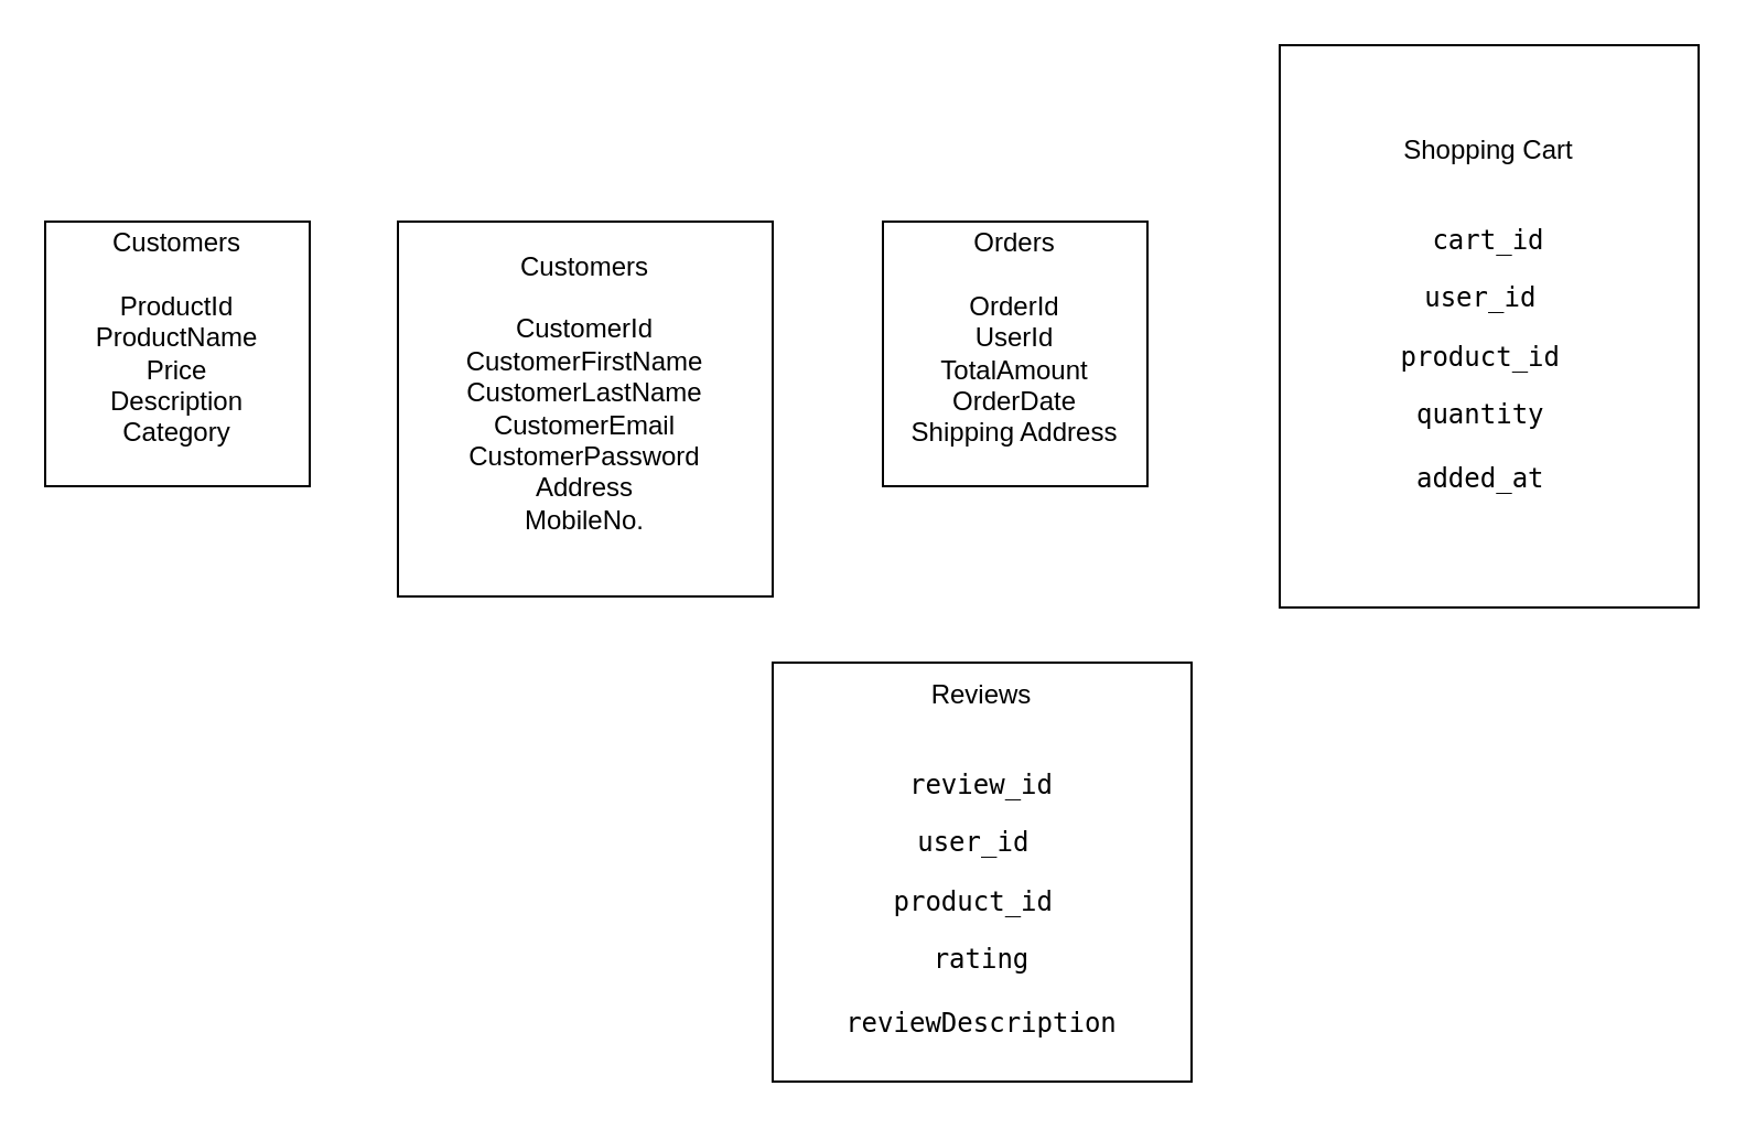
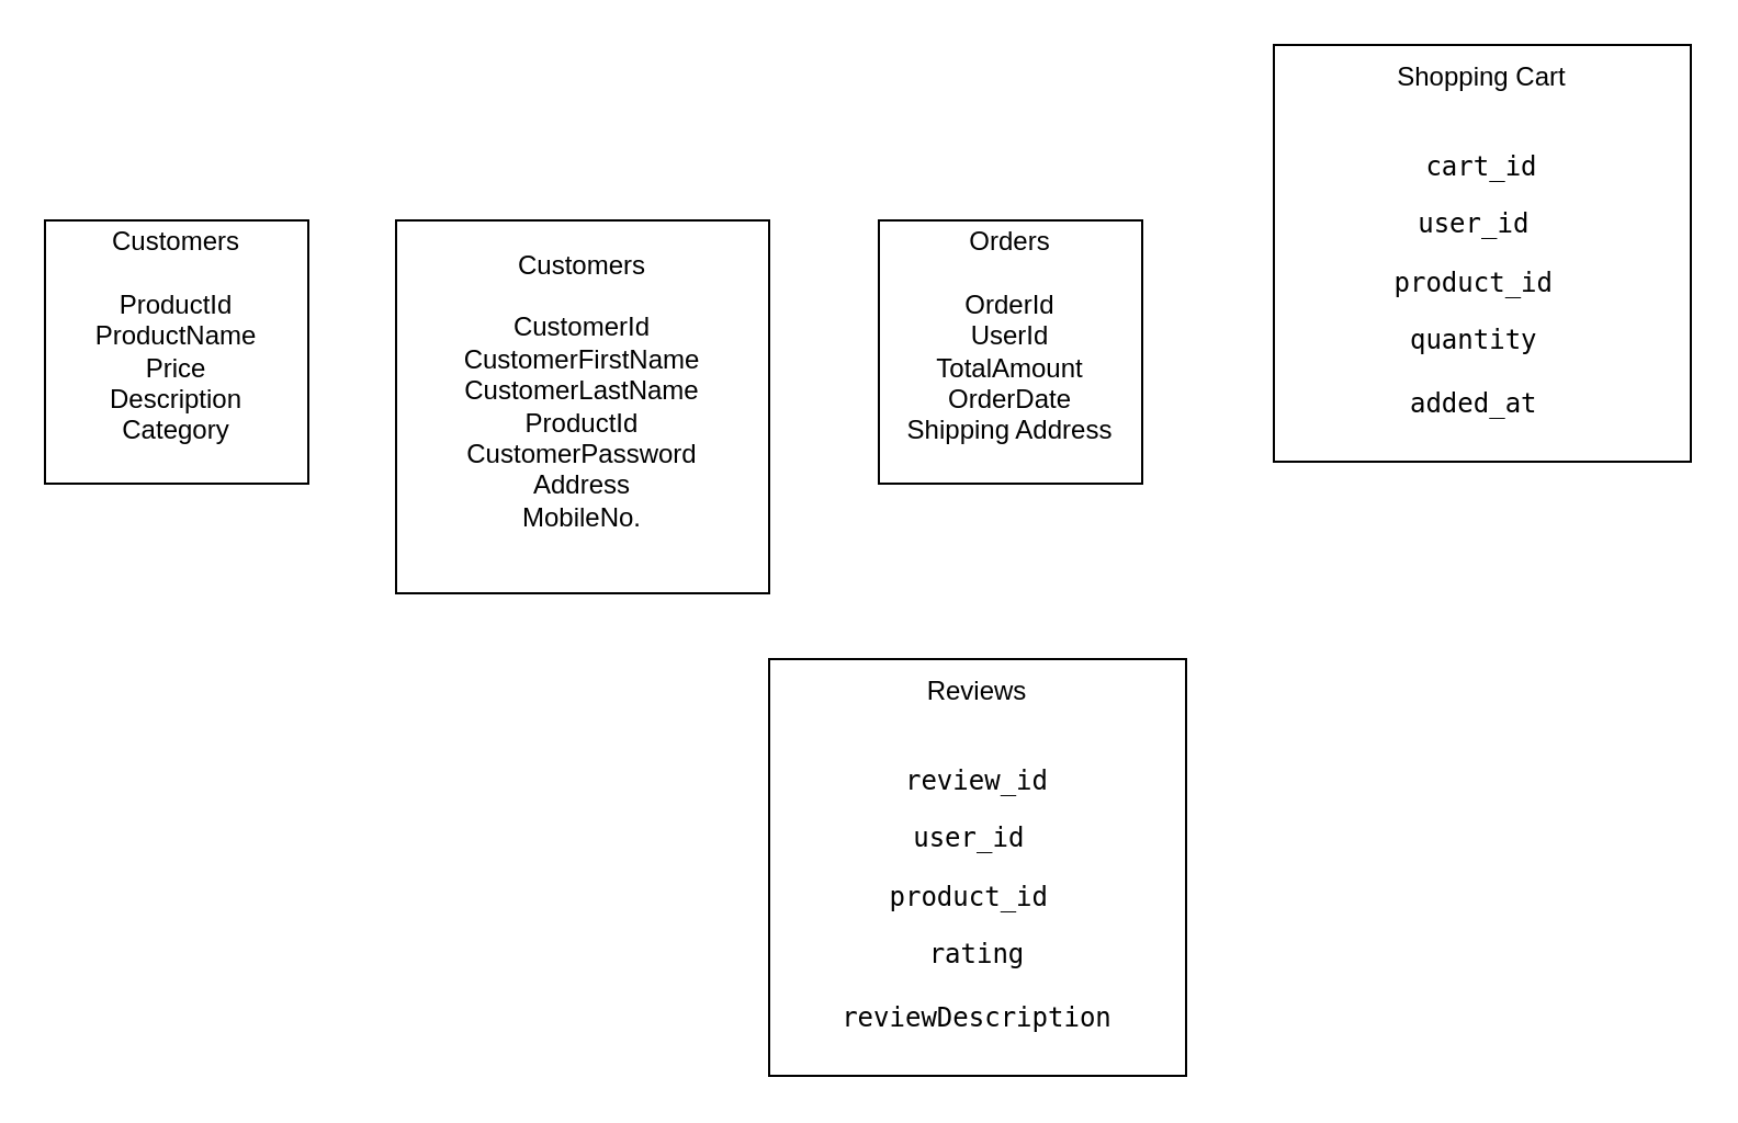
- <mxCell id="5" value="&lt;div&gt;Shopping Cart&lt;br&gt;&lt;/div&gt;&lt;div&gt;&lt;br&gt;&lt;/div&gt;&lt;div&gt;&lt;pre&gt;&lt;code class=&quot;!whitespace-pre hljs language-plaintext&quot;&gt;cart_id&lt;/code&gt;&lt;/pre&gt;&lt;/div&gt;&lt;div&gt;&lt;pre&gt;&lt;code class=&quot;!whitespace-pre hljs language-plaintext&quot;&gt;user_id &lt;/code&gt;&lt;/pre&gt;&lt;/div&gt;&lt;div&gt;&lt;pre&gt;&lt;code class=&quot;!whitespace-pre hljs language-plaintext&quot;&gt;product_id &lt;/code&gt;&lt;/pre&gt;&lt;/div&gt;&lt;div&gt;&lt;pre&gt;&lt;code class=&quot;!whitespace-pre hljs language-plaintext&quot;&gt;quantity &lt;br&gt;&lt;br&gt;&lt;/code&gt;&lt;code class=&quot;!whitespace-pre hljs language-plaintext&quot;&gt;added_at &lt;/code&gt;&lt;/pre&gt;&lt;/div&gt;" style="whiteSpace=wrap;html=1;aspect=fixed;strokeColor=#000000;" vertex="1" parent="1"><mxGeometry x="580" y="20" width="190" height="255" as="geometry" /></mxCell>
+ <mxCell id="5" value="&lt;div&gt;Shopping Cart&lt;br&gt;&lt;/div&gt;&lt;div&gt;&lt;br&gt;&lt;/div&gt;&lt;div&gt;&lt;pre&gt;&lt;code class=&quot;!whitespace-pre hljs language-plaintext&quot;&gt;cart_id&lt;/code&gt;&lt;/pre&gt;&lt;/div&gt;&lt;div&gt;&lt;pre&gt;&lt;code class=&quot;!whitespace-pre hljs language-plaintext&quot;&gt;user_id &lt;/code&gt;&lt;/pre&gt;&lt;/div&gt;&lt;div&gt;&lt;pre&gt;&lt;code class=&quot;!whitespace-pre hljs language-plaintext&quot;&gt;product_id &lt;/code&gt;&lt;/pre&gt;&lt;/div&gt;&lt;div&gt;&lt;pre&gt;&lt;code class=&quot;!whitespace-pre hljs language-plaintext&quot;&gt;quantity &lt;br&gt;&lt;br&gt;&lt;/code&gt;&lt;code class=&quot;!whitespace-pre hljs language-plaintext&quot;&gt;added_at &lt;/code&gt;&lt;/pre&gt;&lt;/div&gt;" style="whiteSpace=wrap;html=1;aspect=fixed;strokeColor=#000000;" vertex="1" parent="1"><mxGeometry x="580" y="20" width="190" height="190" as="geometry" /></mxCell>
- <mxCell id="3" value="&lt;div&gt;Customers&lt;br&gt;&lt;/div&gt;&lt;div&gt;&lt;br&gt;&lt;/div&gt;&lt;div&gt;CustomerId&lt;/div&gt;&lt;div&gt;CustomerFirstName&lt;/div&gt;&lt;div&gt;CustomerLastName&lt;br&gt;&lt;/div&gt;&lt;div&gt;CustomerEmail&lt;/div&gt;&lt;div&gt;CustomerPassword&lt;/div&gt;&lt;div&gt;Address&lt;/div&gt;&lt;div&gt;MobileNo.&lt;br&gt;&lt;/div&gt;&lt;div&gt;&lt;br&gt;&lt;/div&gt;" style="whiteSpace=wrap;html=1;aspect=fixed;strokeColor=#000000;" vertex="1" parent="1"><mxGeometry x="180" y="100" width="170" height="170" as="geometry" /></mxCell>
+ <mxCell id="3" value="&lt;div&gt;Customers&lt;br&gt;&lt;/div&gt;&lt;div&gt;&lt;br&gt;&lt;/div&gt;&lt;div&gt;CustomerId&lt;/div&gt;&lt;div&gt;CustomerFirstName&lt;/div&gt;&lt;div&gt;CustomerLastName&lt;br&gt;&lt;/div&gt;&lt;div&gt;ProductId&lt;/div&gt;&lt;div&gt;CustomerPassword&lt;/div&gt;&lt;div&gt;Address&lt;/div&gt;&lt;div&gt;MobileNo.&lt;br&gt;&lt;/div&gt;&lt;div&gt;&lt;br&gt;&lt;/div&gt;" style="whiteSpace=wrap;html=1;aspect=fixed;strokeColor=#000000;" vertex="1" parent="1"><mxGeometry x="180" y="100" width="170" height="170" as="geometry" /></mxCell>
